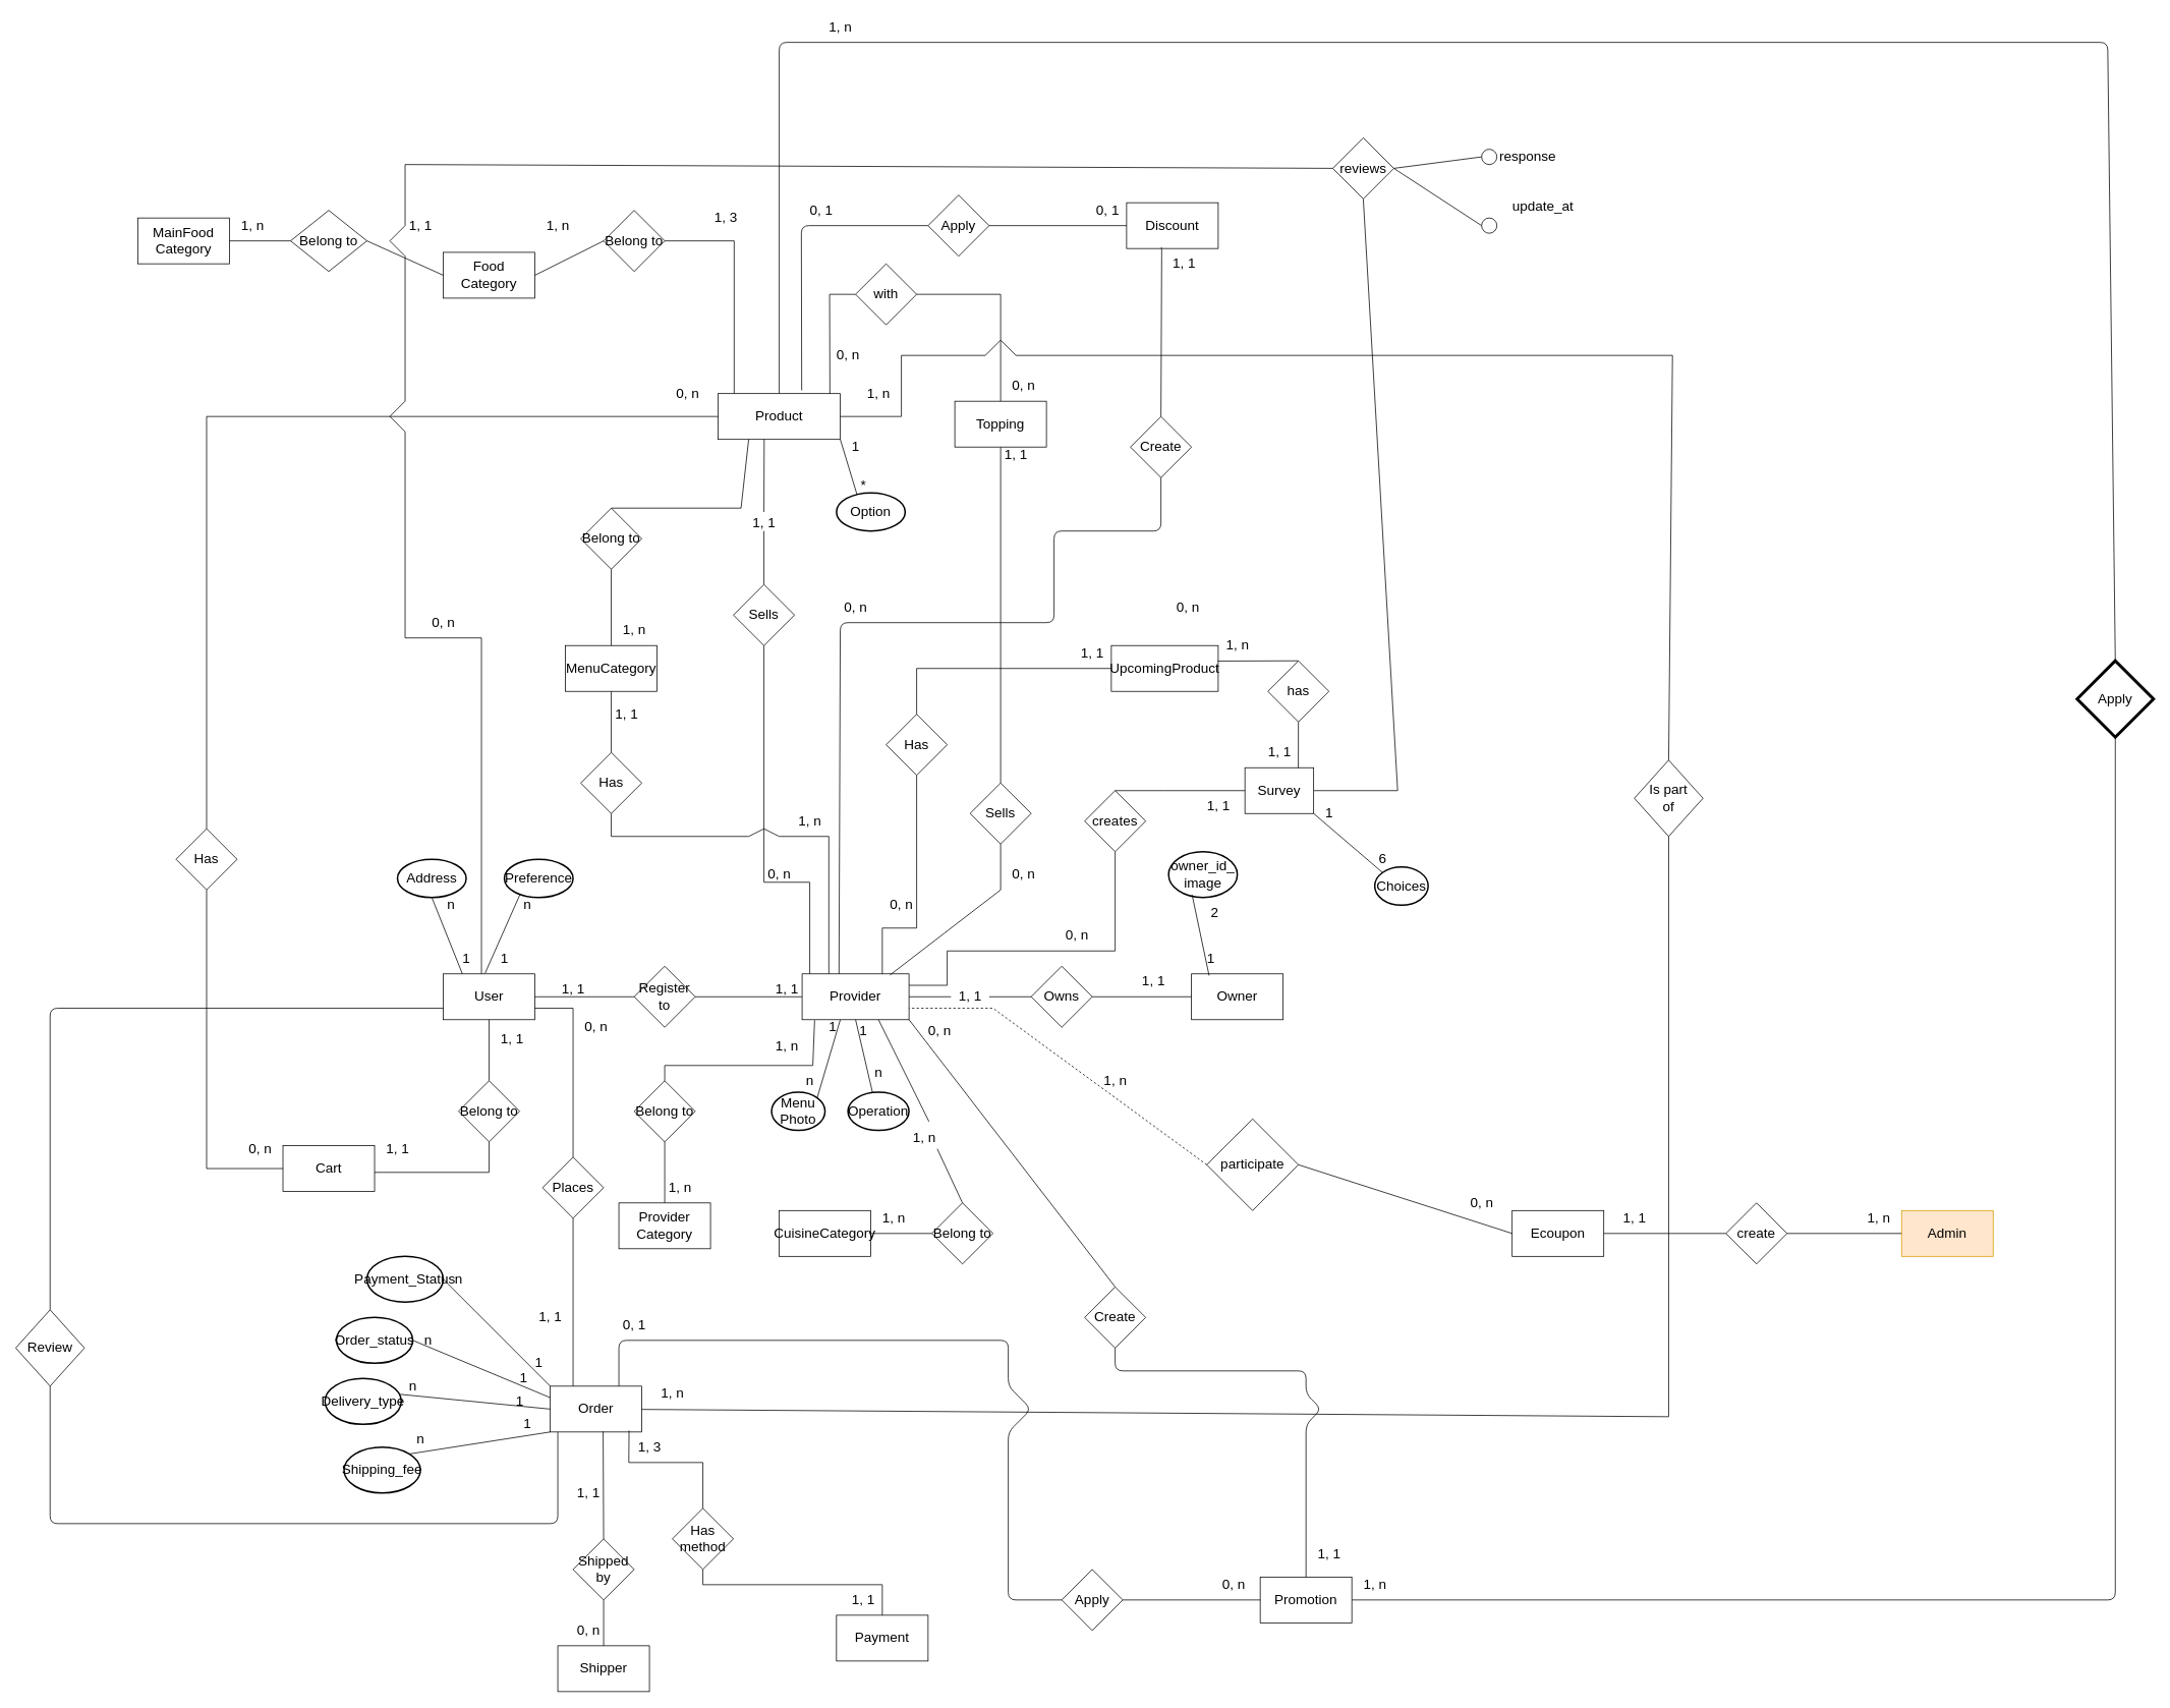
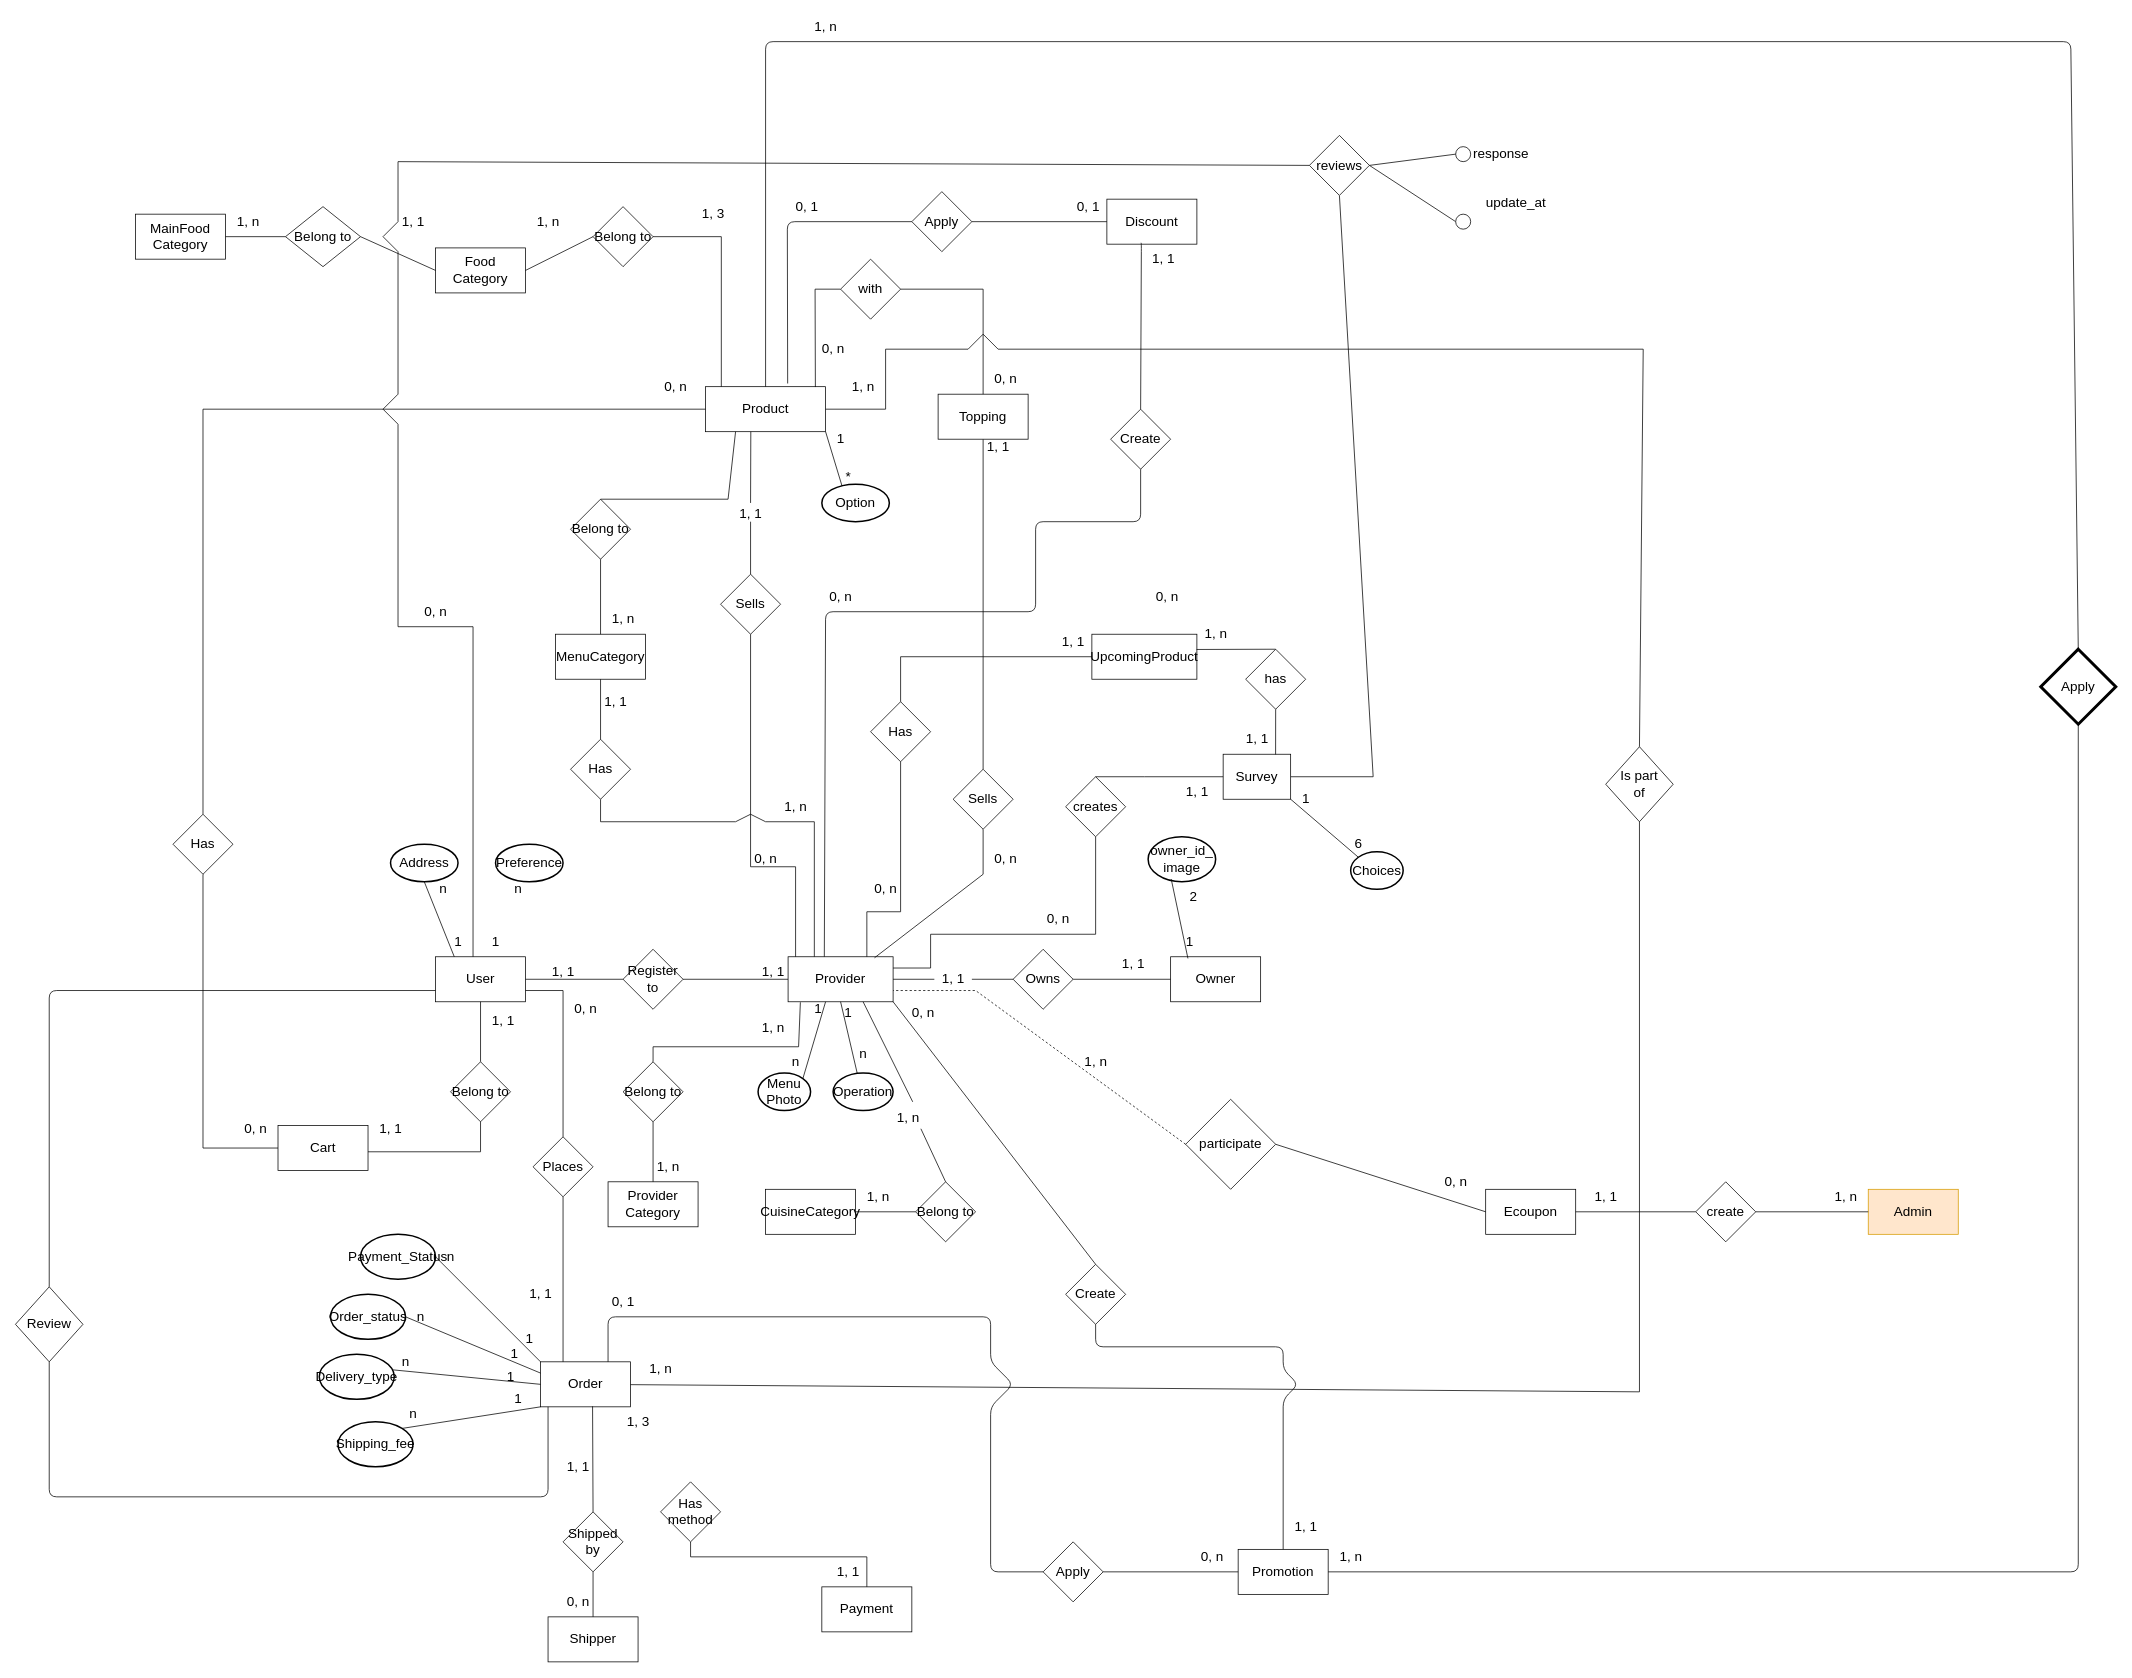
- <mxCell id="65" value="" style="endArrow=none;html=1;rounded=0;entryX=0.227;entryY=0.921;entryDx=0;entryDy=0;entryPerimeter=0;exitX=0.456;exitY=-0.012;exitDx=0;exitDy=0;exitPerimeter=0;fontSize=18;" parent="1" source="2" target="64" edge="1"><mxGeometry width="50" height="50" relative="1" as="geometry"><mxPoint x="615" y="1285" as="sourcePoint" /><mxPoint x="575" y="1185" as="targetPoint" /></mxGeometry></mxCell>
- <mxCell id="103" value="" style="endArrow=none;html=1;rounded=0;entryX=0.861;entryY=0.967;entryDx=0;entryDy=0;exitX=0.5;exitY=0;exitDx=0;exitDy=0;entryPerimeter=0;fontSize=18;" parent="1" source="102" target="92" edge="1"><mxGeometry width="50" height="50" relative="1" as="geometry"><mxPoint x="880" y="1945" as="sourcePoint" /><mxPoint x="930" y="1895" as="targetPoint" /><Array as="points"><mxPoint x="920" y="1915" /><mxPoint x="823" y="1915" /></Array></mxGeometry></mxCell>
